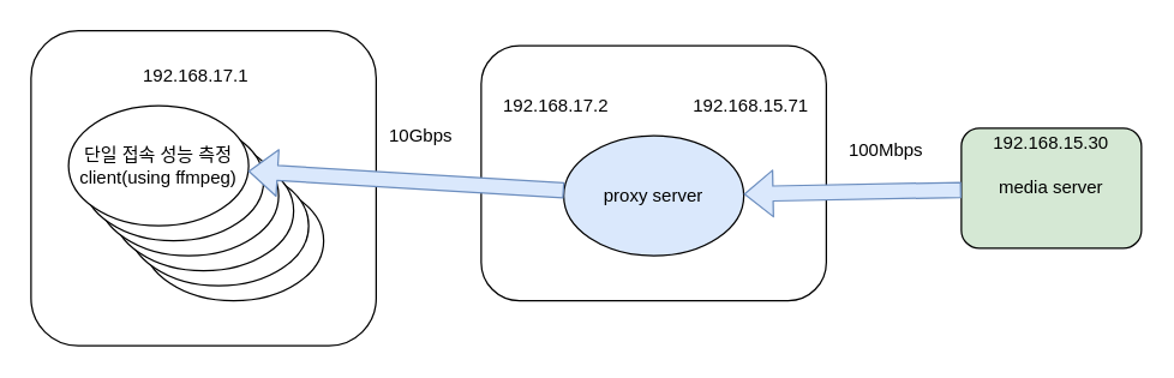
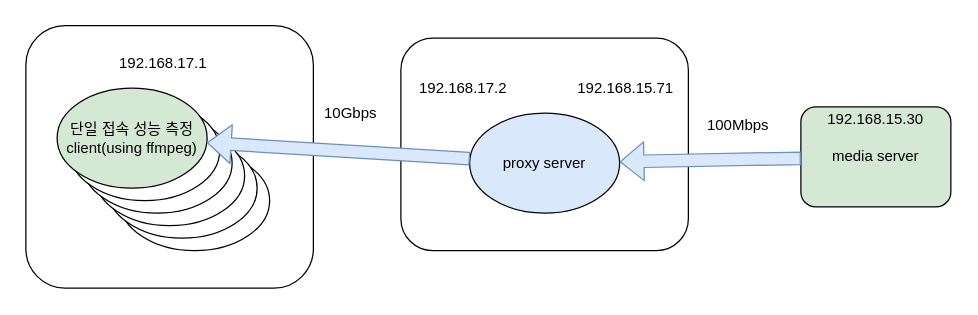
- <mxCell id="15" value="단일 접속 성능 측정 client(using ffmpeg)" style="ellipse;whiteSpace=wrap;html=1;" vertex="1" parent="9"><mxGeometry width="120" height="80" as="geometry" /></mxCell>
+ <mxCell id="15" value="단일 접속 성능 측정 client(using ffmpeg)" style="ellipse;whiteSpace=wrap;html=1;fillColor=#d5e8d4;" vertex="1" parent="9"><mxGeometry width="120" height="80" as="geometry" /></mxCell>
